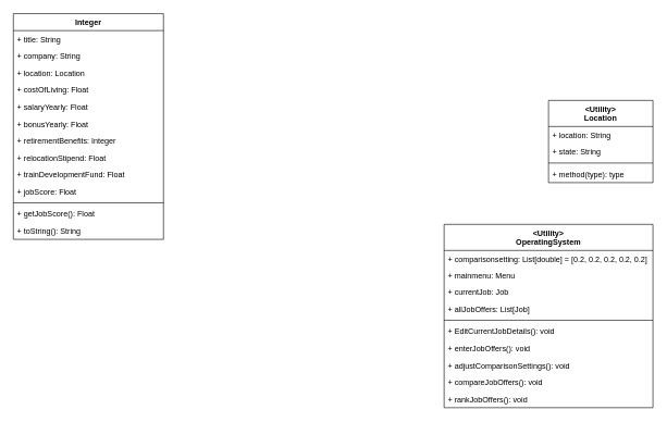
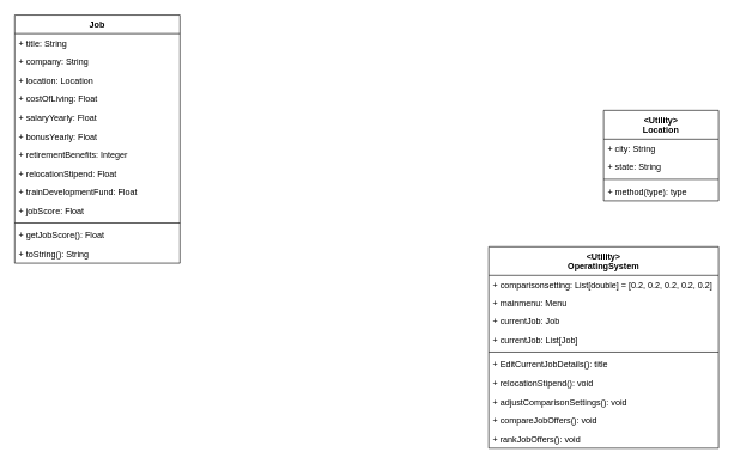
- <mxCell id="18" value="Integer" style="swimlane;fontStyle=1;align=center;verticalAlign=top;childLayout=stackLayout;horizontal=1;startSize=26;horizontalStack=0;resizeParent=1;resizeParentMax=0;resizeLast=0;collapsible=1;marginBottom=0;" parent="1" vertex="1"><mxGeometry x="20" y="20" width="230" height="346" as="geometry" /></mxCell>
+ <mxCell id="18" value="Job" style="swimlane;fontStyle=1;align=center;verticalAlign=top;childLayout=stackLayout;horizontal=1;startSize=26;horizontalStack=0;resizeParent=1;resizeParentMax=0;resizeLast=0;collapsible=1;marginBottom=0;" parent="1" vertex="1"><mxGeometry x="20" y="20" width="230" height="346" as="geometry" /></mxCell>
- <mxCell id="14" value="+ location: String" style="text;strokeColor=none;fillColor=none;align=left;verticalAlign=top;spacingLeft=4;spacingRight=4;overflow=hidden;rotatable=0;points=[[0,0.5],[1,0.5]];portConstraint=eastwest;" parent="13" vertex="1"><mxGeometry y="40" width="160" height="26" as="geometry" /></mxCell>
+ <mxCell id="14" value="+ city: String" style="text;strokeColor=none;fillColor=none;align=left;verticalAlign=top;spacingLeft=4;spacingRight=4;overflow=hidden;rotatable=0;points=[[0,0.5],[1,0.5]];portConstraint=eastwest;" parent="13" vertex="1"><mxGeometry y="40" width="160" height="26" as="geometry" /></mxCell>
- <mxCell id="6" value="+ allJobOffers: List[Job]" style="text;strokeColor=none;fillColor=none;align=left;verticalAlign=top;spacingLeft=4;spacingRight=4;overflow=hidden;rotatable=0;points=[[0,0.5],[1,0.5]];portConstraint=eastwest;" parent="2" vertex="1"><mxGeometry y="117" width="320" height="26" as="geometry" /></mxCell>
+ <mxCell id="6" value="+ currentJob: List[Job]" style="text;strokeColor=none;fillColor=none;align=left;verticalAlign=top;spacingLeft=4;spacingRight=4;overflow=hidden;rotatable=0;points=[[0,0.5],[1,0.5]];portConstraint=eastwest;" parent="2" vertex="1"><mxGeometry y="117" width="320" height="26" as="geometry" /></mxCell>
- <mxCell id="8" value="+ EditCurrentJobDetails(): void&#10;" style="text;strokeColor=none;fillColor=none;align=left;verticalAlign=top;spacingLeft=4;spacingRight=4;overflow=hidden;rotatable=0;points=[[0,0.5],[1,0.5]];portConstraint=eastwest;" parent="2" vertex="1"><mxGeometry y="151" width="320" height="26" as="geometry" /></mxCell>
+ <mxCell id="8" value="+ EditCurrentJobDetails(): title&#10;" style="text;strokeColor=none;fillColor=none;align=left;verticalAlign=top;spacingLeft=4;spacingRight=4;overflow=hidden;rotatable=0;points=[[0,0.5],[1,0.5]];portConstraint=eastwest;" parent="2" vertex="1"><mxGeometry y="151" width="320" height="26" as="geometry" /></mxCell>
- <mxCell id="9" value="+ enterJobOffers(): void&#10;" style="text;strokeColor=none;fillColor=none;align=left;verticalAlign=top;spacingLeft=4;spacingRight=4;overflow=hidden;rotatable=0;points=[[0,0.5],[1,0.5]];portConstraint=eastwest;" parent="2" vertex="1"><mxGeometry y="177" width="320" height="26" as="geometry" /></mxCell>
+ <mxCell id="9" value="+ relocationStipend(): void&#10;" style="text;strokeColor=none;fillColor=none;align=left;verticalAlign=top;spacingLeft=4;spacingRight=4;overflow=hidden;rotatable=0;points=[[0,0.5],[1,0.5]];portConstraint=eastwest;" parent="2" vertex="1"><mxGeometry y="177" width="320" height="26" as="geometry" /></mxCell>
